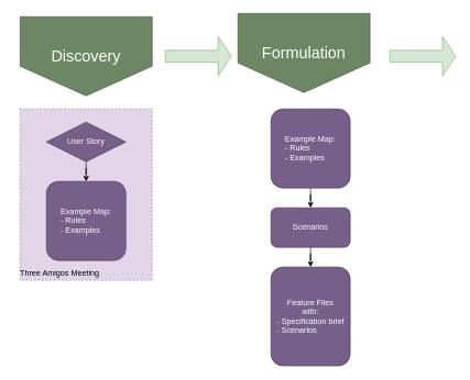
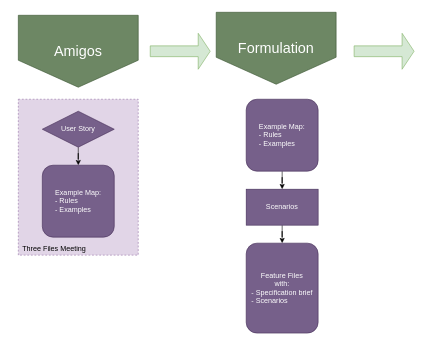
- <mxCell id="2" value="&lt;font style=&quot;font-size: 24px&quot;&gt;Discovery&lt;/font&gt;" style="shape=offPageConnector;whiteSpace=wrap;html=1;fillColor=#6d8764;strokeColor=#3A5431;fontColor=#ffffff;" parent="1" vertex="1"><mxGeometry x="30" y="25" width="200" height="120" as="geometry" /></mxCell>
+ <mxCell id="2" value="&lt;font style=&quot;font-size: 24px&quot;&gt;Amigos&lt;/font&gt;" style="shape=offPageConnector;whiteSpace=wrap;html=1;fillColor=#6d8764;strokeColor=#3A5431;fontColor=#ffffff;" parent="1" vertex="1"><mxGeometry x="30" y="25" width="200" height="120" as="geometry" /></mxCell>
- <mxCell id="14" value="Scenarios" style="rounded=1;whiteSpace=wrap;html=1;fillColor=#76608a;strokeColor=#432D57;fontColor=#ffffff;" parent="1" vertex="1"><mxGeometry x="410" y="315" width="120" height="60" as="geometry" /></mxCell>
+ <mxCell id="14" value="Scenarios" style="whiteSpace=wrap;html=1;fillColor=#76608a;strokeColor=#432D57;fontColor=#ffffff;rounded=0;" parent="1" vertex="1"><mxGeometry x="410" y="315" width="120" height="60" as="geometry" /></mxCell>
- <mxCell id="7" value="Three Amigos Meeting" style="text;html=1;strokeColor=none;fillColor=none;align=center;verticalAlign=middle;whiteSpace=wrap;rounded=0;dashed=1;" parent="1" vertex="1"><mxGeometry x="20" y="405" width="140" height="20" as="geometry" /></mxCell>
+ <mxCell id="7" value="Three Files Meeting" style="text;html=1;strokeColor=none;fillColor=none;align=center;verticalAlign=middle;whiteSpace=wrap;rounded=0;dashed=1;" parent="1" vertex="1"><mxGeometry x="20" y="405" width="140" height="20" as="geometry" /></mxCell>
